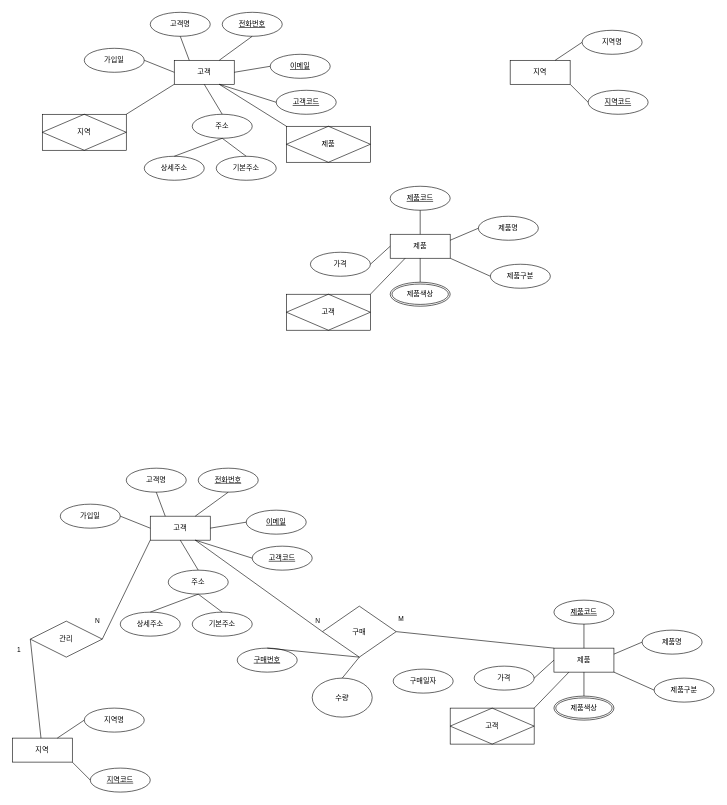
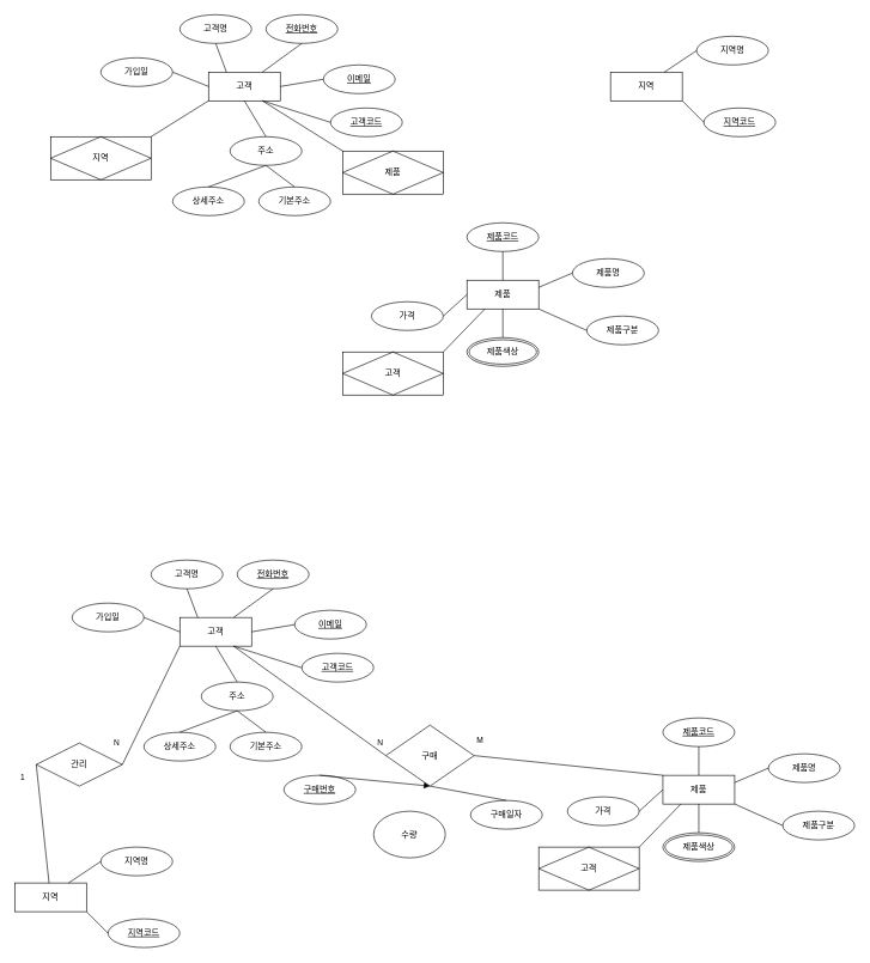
- <mxCell id="87" value="" style="endArrow=none;html=1;rounded=0;entryX=0.5;entryY=1;entryDx=0;entryDy=0;exitX=0.5;exitY=0;exitDx=0;exitDy=0;" parent="1" source="86" target="79" edge="1"><mxGeometry relative="1" as="geometry"><mxPoint x="240" y="1000" as="sourcePoint" /><mxPoint x="400" y="1000" as="targetPoint" /></mxGeometry></mxCell>
+ <mxCell id="87" value="" style="endArrow=block;html=1;rounded=0;entryX=0.5;entryY=1;entryDx=0;entryDy=0;exitX=0.5;exitY=0;exitDx=0;exitDy=0;" parent="1" source="86" target="79" edge="1"><mxGeometry relative="1" as="geometry"><mxPoint x="240" y="1000" as="sourcePoint" /><mxPoint x="400" y="1000" as="targetPoint" /></mxGeometry></mxCell>
+ <mxCell id="85" value="" style="endArrow=none;html=1;rounded=0;entryX=0.5;entryY=1;entryDx=0;entryDy=0;exitX=0.5;exitY=0;exitDx=0;exitDy=0;" parent="1" source="84" target="79" edge="1"><mxGeometry relative="1" as="geometry"><mxPoint x="357" y="1010" as="sourcePoint" /><mxPoint x="716" y="1080" as="targetPoint" /></mxGeometry></mxCell>
- <mxCell id="83" value="" style="endArrow=none;html=1;rounded=0;entryX=0.5;entryY=1;entryDx=0;entryDy=0;exitX=0.5;exitY=0;exitDx=0;exitDy=0;" parent="1" source="82" target="79" edge="1"><mxGeometry relative="1" as="geometry"><mxPoint x="240" y="1000" as="sourcePoint" /><mxPoint x="400" y="1000" as="targetPoint" /></mxGeometry></mxCell>
